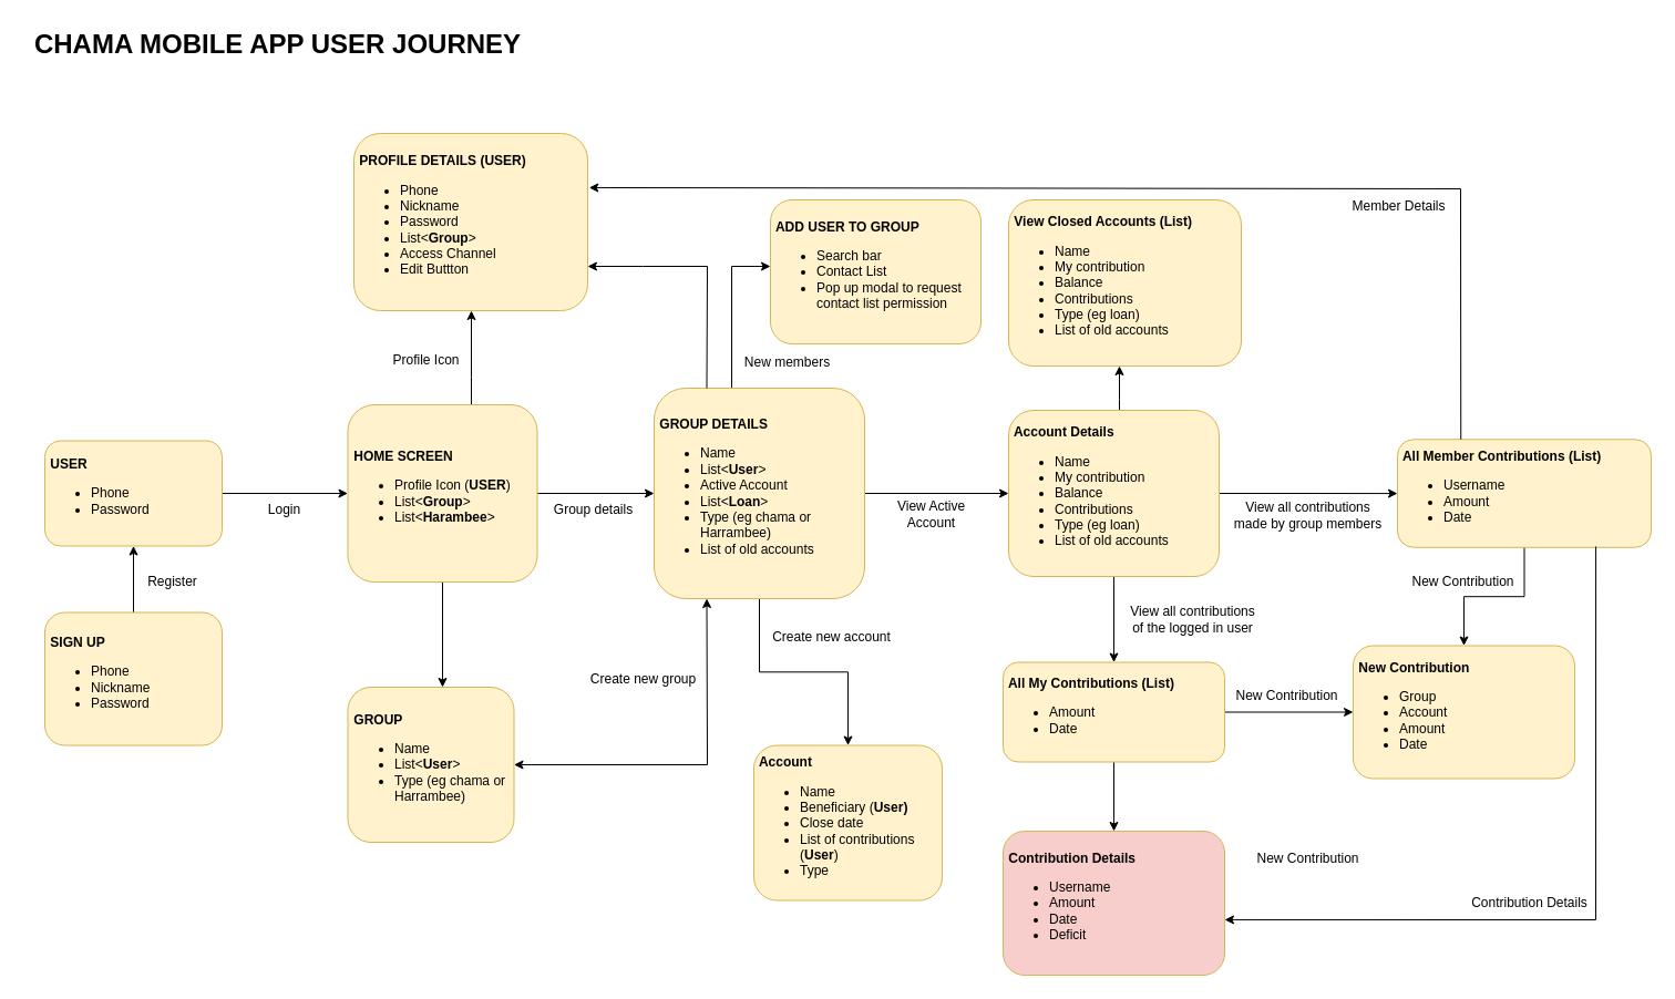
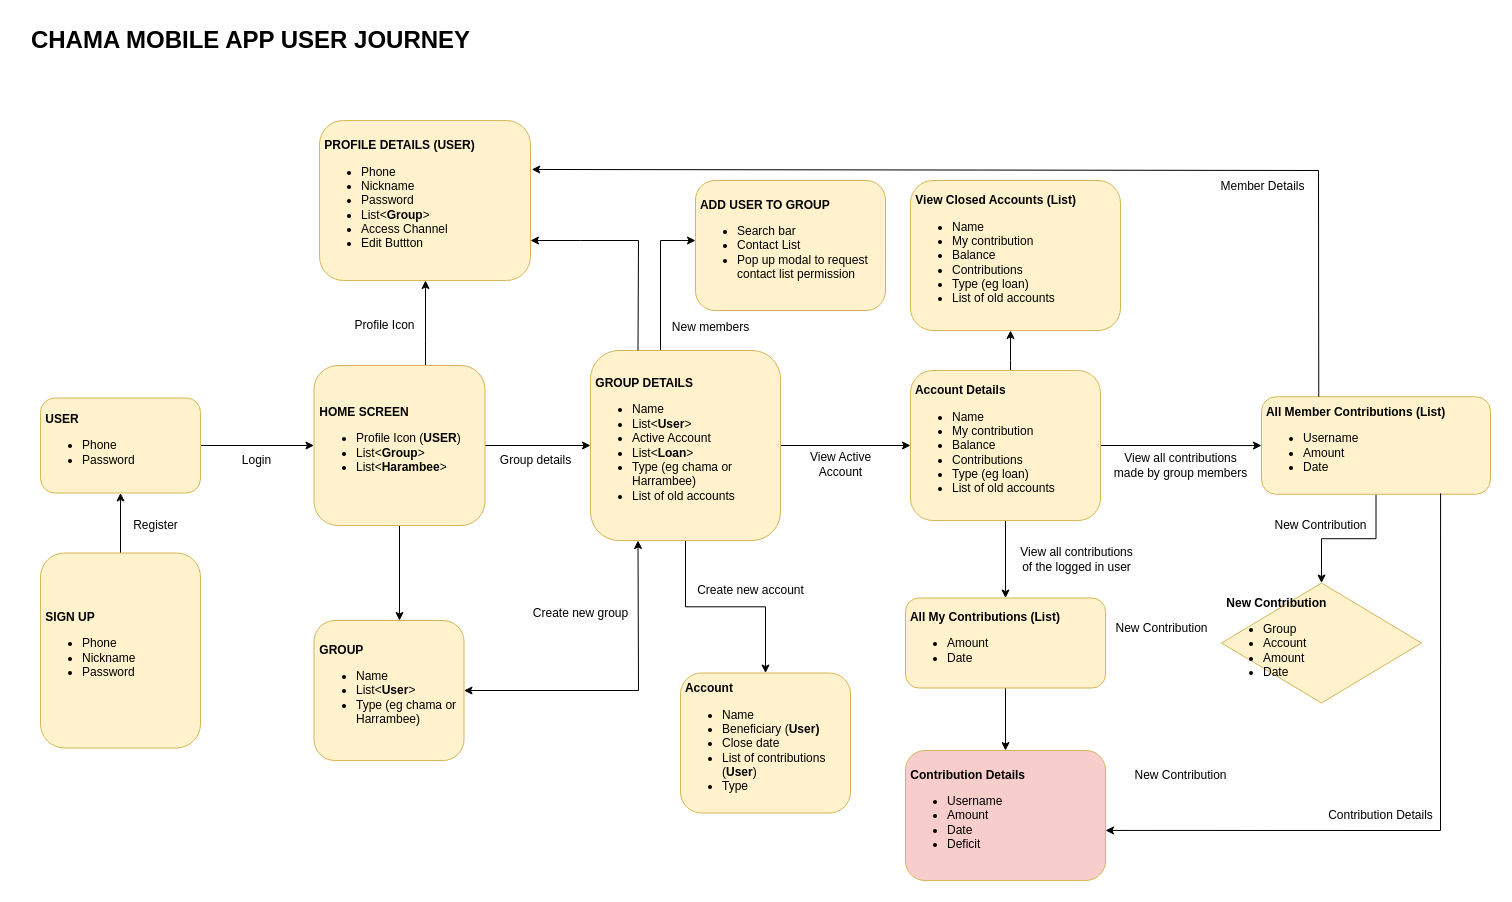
- <mxCell id="19" value="Create new account" style="text;html=1;resizable=0;autosize=1;align=center;verticalAlign=middle;points=[];fillColor=none;strokeColor=none;rounded=0;" vertex="1" parent="1"><mxGeometry x="685" y="559.5" width="130" height="30" as="geometry" /></mxCell>
+ <mxCell id="19" value="Create new account" style="text;html=1;resizable=0;autosize=1;align=center;verticalAlign=middle;points=[];fillColor=none;strokeColor=none;rounded=0;" vertex="1" parent="1"><mxGeometry x="685" y="574.5" width="130" height="30" as="geometry" /></mxCell>
- <mxCell id="22" value="&lt;blockquote style=&quot;margin: 0 0 0 40px; border: none; padding: 0px;&quot;&gt;&lt;/blockquote&gt;&lt;blockquote style=&quot;margin: 0 0 0 40px; border: none; padding: 0px;&quot;&gt;&lt;/blockquote&gt;&lt;b&gt;&lt;span style=&quot;white-space: pre;&quot;&gt; SIGN UP&lt;/span&gt;&lt;br&gt;&lt;/b&gt;&lt;ul&gt;&lt;li&gt;Phone&lt;br&gt;&lt;/li&gt;&lt;li&gt;Nickname&lt;br&gt;&lt;/li&gt;&lt;li&gt;Password&lt;/li&gt;&lt;/ul&gt;&lt;blockquote style=&quot;margin: 0 0 0 40px; border: none; padding: 0px;&quot;&gt;&lt;/blockquote&gt;&lt;blockquote style=&quot;margin: 0 0 0 40px; border: none; padding: 0px;&quot;&gt;&lt;/blockquote&gt;&lt;blockquote style=&quot;margin: 0 0 0 40px; border: none; padding: 0px;&quot;&gt;&lt;/blockquote&gt;&lt;blockquote style=&quot;margin: 0 0 0 40px; border: none; padding: 0px;&quot;&gt;&lt;/blockquote&gt;" style="rounded=1;whiteSpace=wrap;html=1;align=left;fillColor=#fff2cc;strokeColor=#d6b656;" vertex="1" parent="1"><mxGeometry x="40" y="552.5" width="160" height="120" as="geometry" /></mxCell>
+ <mxCell id="22" value="&lt;blockquote style=&quot;margin: 0 0 0 40px; border: none; padding: 0px;&quot;&gt;&lt;/blockquote&gt;&lt;blockquote style=&quot;margin: 0 0 0 40px; border: none; padding: 0px;&quot;&gt;&lt;/blockquote&gt;&lt;b&gt;&lt;span style=&quot;white-space: pre;&quot;&gt; SIGN UP&lt;/span&gt;&lt;br&gt;&lt;/b&gt;&lt;ul&gt;&lt;li&gt;Phone&lt;br&gt;&lt;/li&gt;&lt;li&gt;Nickname&lt;br&gt;&lt;/li&gt;&lt;li&gt;Password&lt;/li&gt;&lt;/ul&gt;&lt;blockquote style=&quot;margin: 0 0 0 40px; border: none; padding: 0px;&quot;&gt;&lt;/blockquote&gt;&lt;blockquote style=&quot;margin: 0 0 0 40px; border: none; padding: 0px;&quot;&gt;&lt;/blockquote&gt;&lt;blockquote style=&quot;margin: 0 0 0 40px; border: none; padding: 0px;&quot;&gt;&lt;/blockquote&gt;&lt;blockquote style=&quot;margin: 0 0 0 40px; border: none; padding: 0px;&quot;&gt;&lt;/blockquote&gt;" style="rounded=1;whiteSpace=wrap;html=1;align=left;fillColor=#fff2cc;strokeColor=#d6b656;" vertex="1" parent="1"><mxGeometry x="40" y="552.5" width="160" height="195" as="geometry" /></mxCell>
- <mxCell id="36" value="" style="edgeStyle=orthogonalEdgeStyle;rounded=0;orthogonalLoop=1;jettySize=auto;html=1;fontSize=18;" edge="1" parent="1" source="37" target="39"><mxGeometry relative="1" as="geometry" /></mxCell>
- <mxCell id="39" value="&lt;span style=&quot;&quot;&gt;&lt;b&gt; &lt;span style=&quot;white-space: pre;&quot;&gt; New Contribution&lt;/span&gt;&lt;br&gt;&lt;/b&gt;&lt;/span&gt;&lt;ul&gt;&lt;li&gt;Group&lt;/li&gt;&lt;li&gt;Account&lt;/li&gt;&lt;li&gt;Amount&lt;/li&gt;&lt;li&gt;Date&lt;/li&gt;&lt;/ul&gt;" style="whiteSpace=wrap;html=1;align=left;rounded=1;fillColor=#fff2cc;strokeColor=#d6b656;" vertex="1" parent="1"><mxGeometry x="1221" y="582.5" width="200" height="120" as="geometry" /></mxCell>
+ <mxCell id="39" value="&lt;span style=&quot;&quot;&gt;&lt;b&gt; &lt;span style=&quot;white-space: pre;&quot;&gt; New Contribution&lt;/span&gt;&lt;br&gt;&lt;/b&gt;&lt;/span&gt;&lt;ul&gt;&lt;li&gt;Group&lt;/li&gt;&lt;li&gt;Account&lt;/li&gt;&lt;li&gt;Amount&lt;/li&gt;&lt;li&gt;Date&lt;/li&gt;&lt;/ul&gt;" style="rhombus;whiteSpace=wrap;html=1;align=left;fillColor=#fff2cc;strokeColor=#d6b656;" vertex="1" parent="1"><mxGeometry x="1221" y="582.5" width="200" height="120" as="geometry" /></mxCell>
